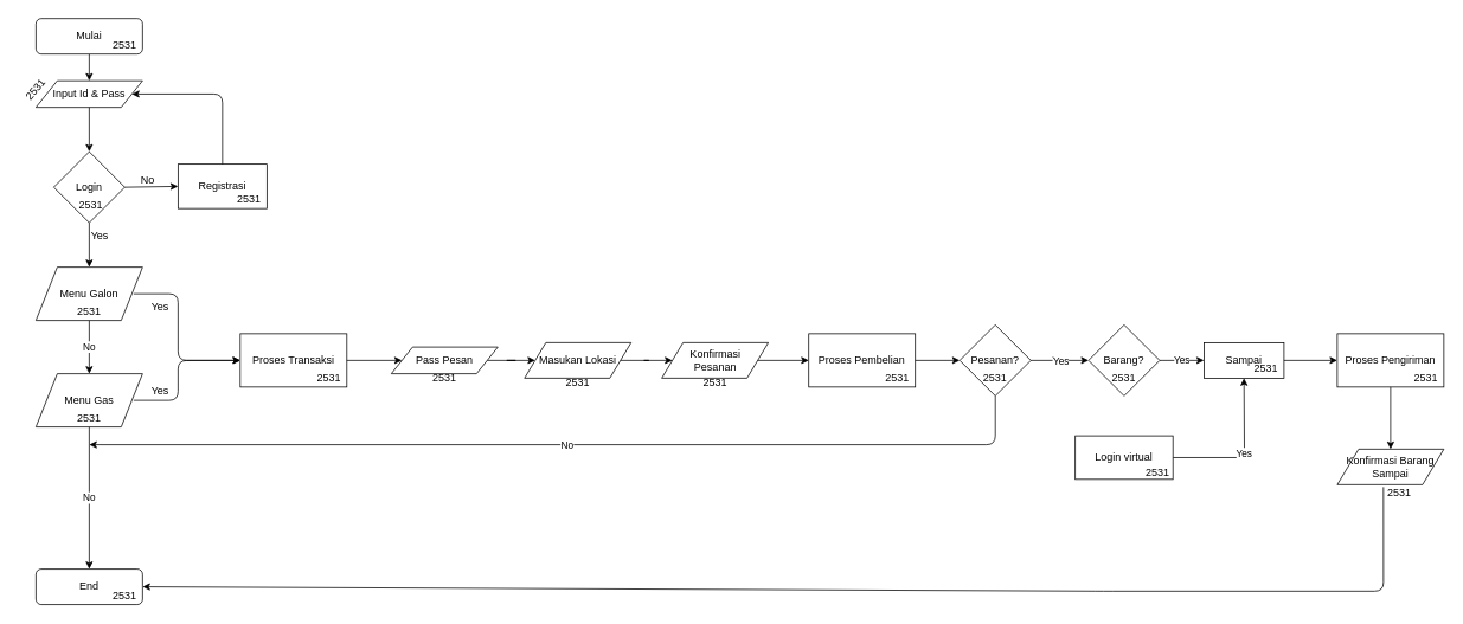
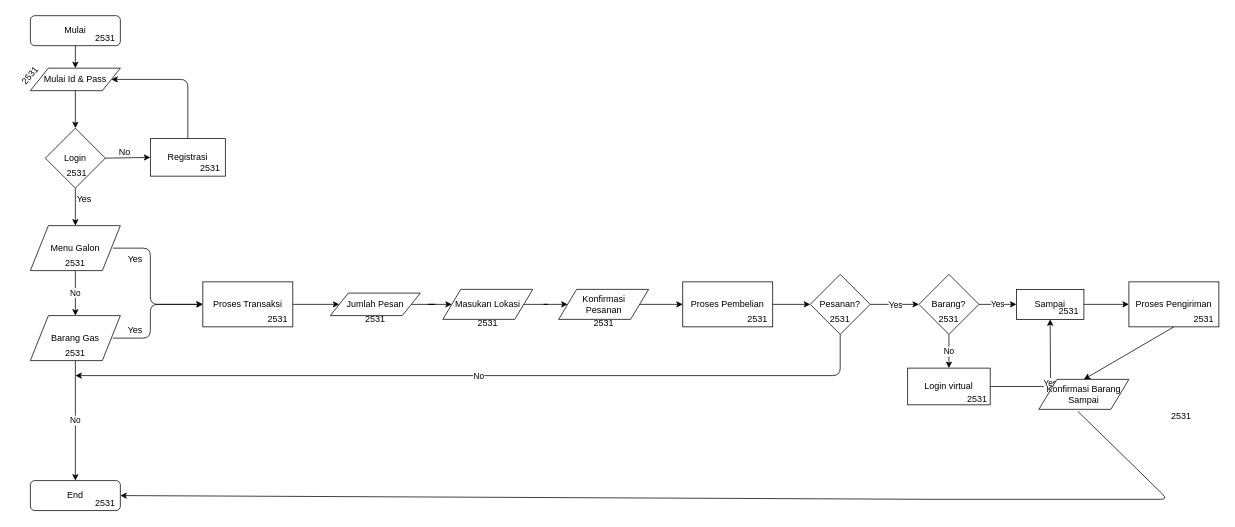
- <mxCell id="43" value="Input Id &amp;amp; Pass" style="shape=parallelogram;perimeter=parallelogramPerimeter;whiteSpace=wrap;html=1;" parent="1" vertex="1"><mxGeometry x="40" y="90" width="120" height="30" as="geometry" /></mxCell>
+ <mxCell id="43" value="Mulai Id &amp;amp; Pass" style="shape=parallelogram;perimeter=parallelogramPerimeter;whiteSpace=wrap;html=1;" parent="1" vertex="1"><mxGeometry x="40" y="90" width="120" height="30" as="geometry" /></mxCell>
- <mxCell id="8" value="Pass Pesan" style="shape=parallelogram;perimeter=parallelogramPerimeter;whiteSpace=wrap;html=1;" parent="1" vertex="1"><mxGeometry x="440" y="390" width="120" height="30" as="geometry" /></mxCell>
+ <mxCell id="8" value="Jumlah Pesan" style="shape=parallelogram;perimeter=parallelogramPerimeter;whiteSpace=wrap;html=1;" parent="1" vertex="1"><mxGeometry x="440" y="390" width="120" height="30" as="geometry" /></mxCell>
- <mxCell id="53" value="Menu Gas" style="shape=parallelogram;perimeter=parallelogramPerimeter;whiteSpace=wrap;html=1;" parent="1" vertex="1"><mxGeometry x="40" y="420" width="120" height="60" as="geometry" /></mxCell>
+ <mxCell id="53" value="Barang Gas" style="shape=parallelogram;perimeter=parallelogramPerimeter;whiteSpace=wrap;html=1;" parent="1" vertex="1"><mxGeometry x="40" y="420" width="120" height="60" as="geometry" /></mxCell>
+ <mxCell id="13" value="No" style="edgeStyle=orthogonalEdgeStyle;rounded=0;orthogonalLoop=1;jettySize=auto;html=1;exitX=0.5;exitY=1;exitDx=0;exitDy=0;entryX=0.5;entryY=0;entryDx=0;entryDy=0;" parent="1" source="15" target="61" edge="1"><mxGeometry relative="1" as="geometry"><mxPoint x="1265" y="485" as="targetPoint" /></mxGeometry></mxCell>
- <mxCell id="23" value="Konfirmasi Barang Sampai" style="shape=parallelogram;perimeter=parallelogramPerimeter;whiteSpace=wrap;html=1;" parent="1" vertex="1"><mxGeometry x="1505" y="505" width="120" height="40" as="geometry" /></mxCell>
+ <mxCell id="23" value="Konfirmasi Barang Sampai" style="shape=parallelogram;perimeter=parallelogramPerimeter;whiteSpace=wrap;html=1;" parent="1" vertex="1"><mxGeometry x="1385" y="505" width="120" height="40" as="geometry" /></mxCell>
